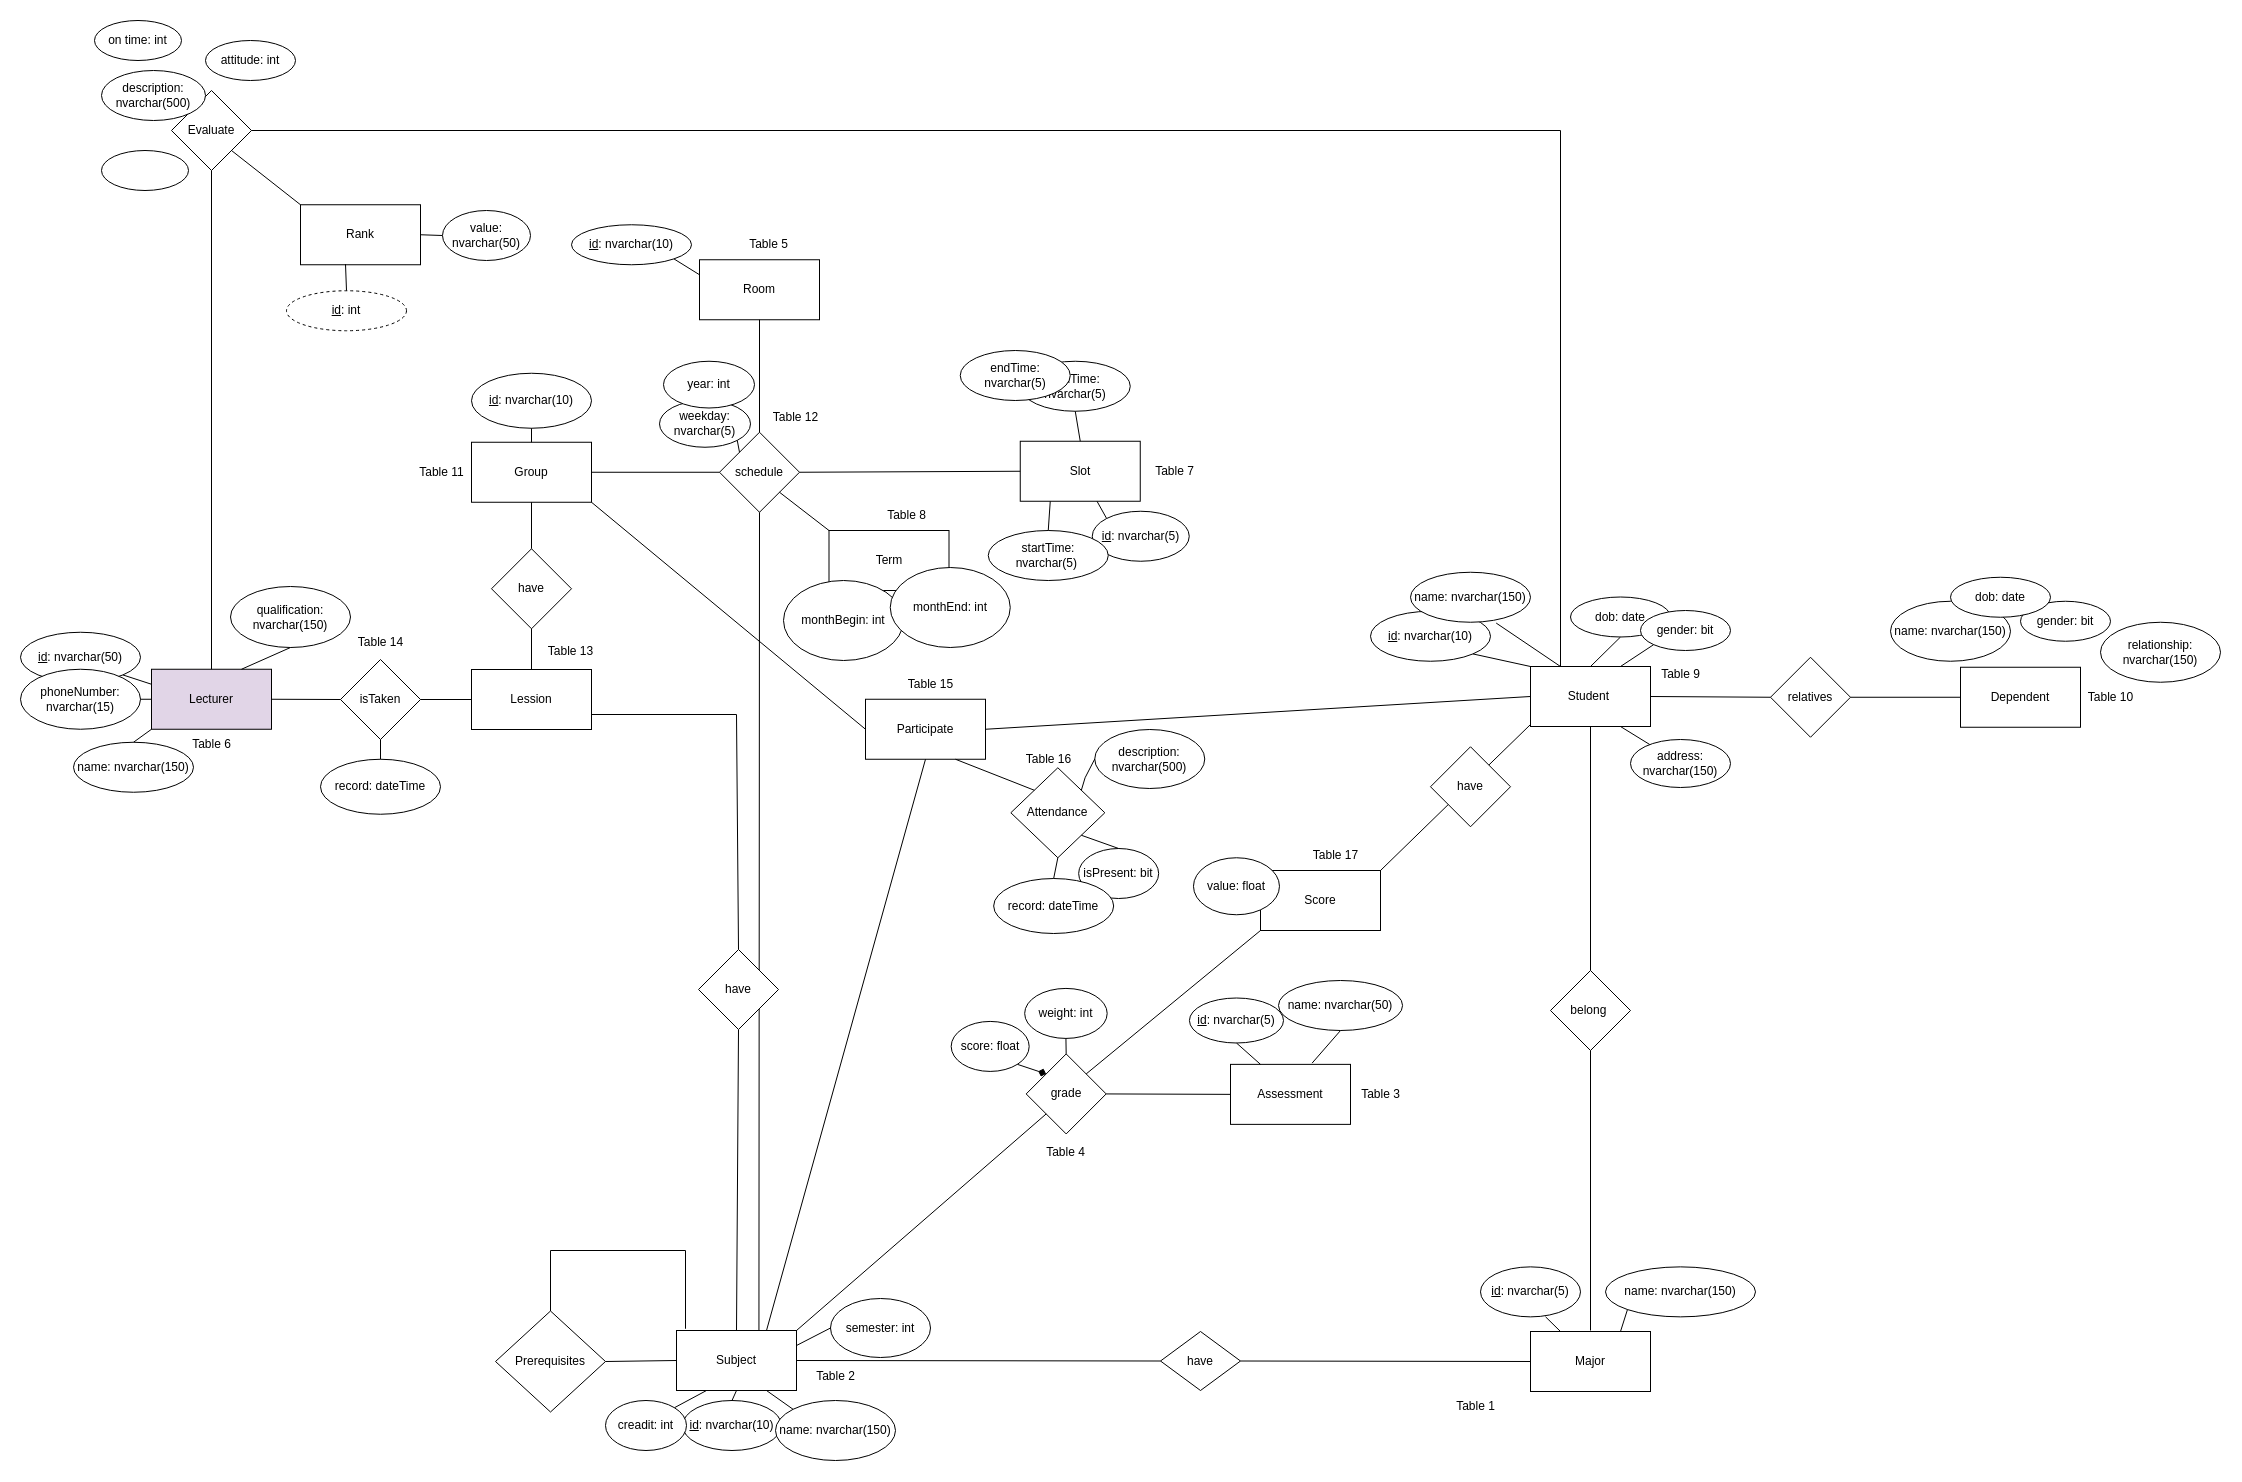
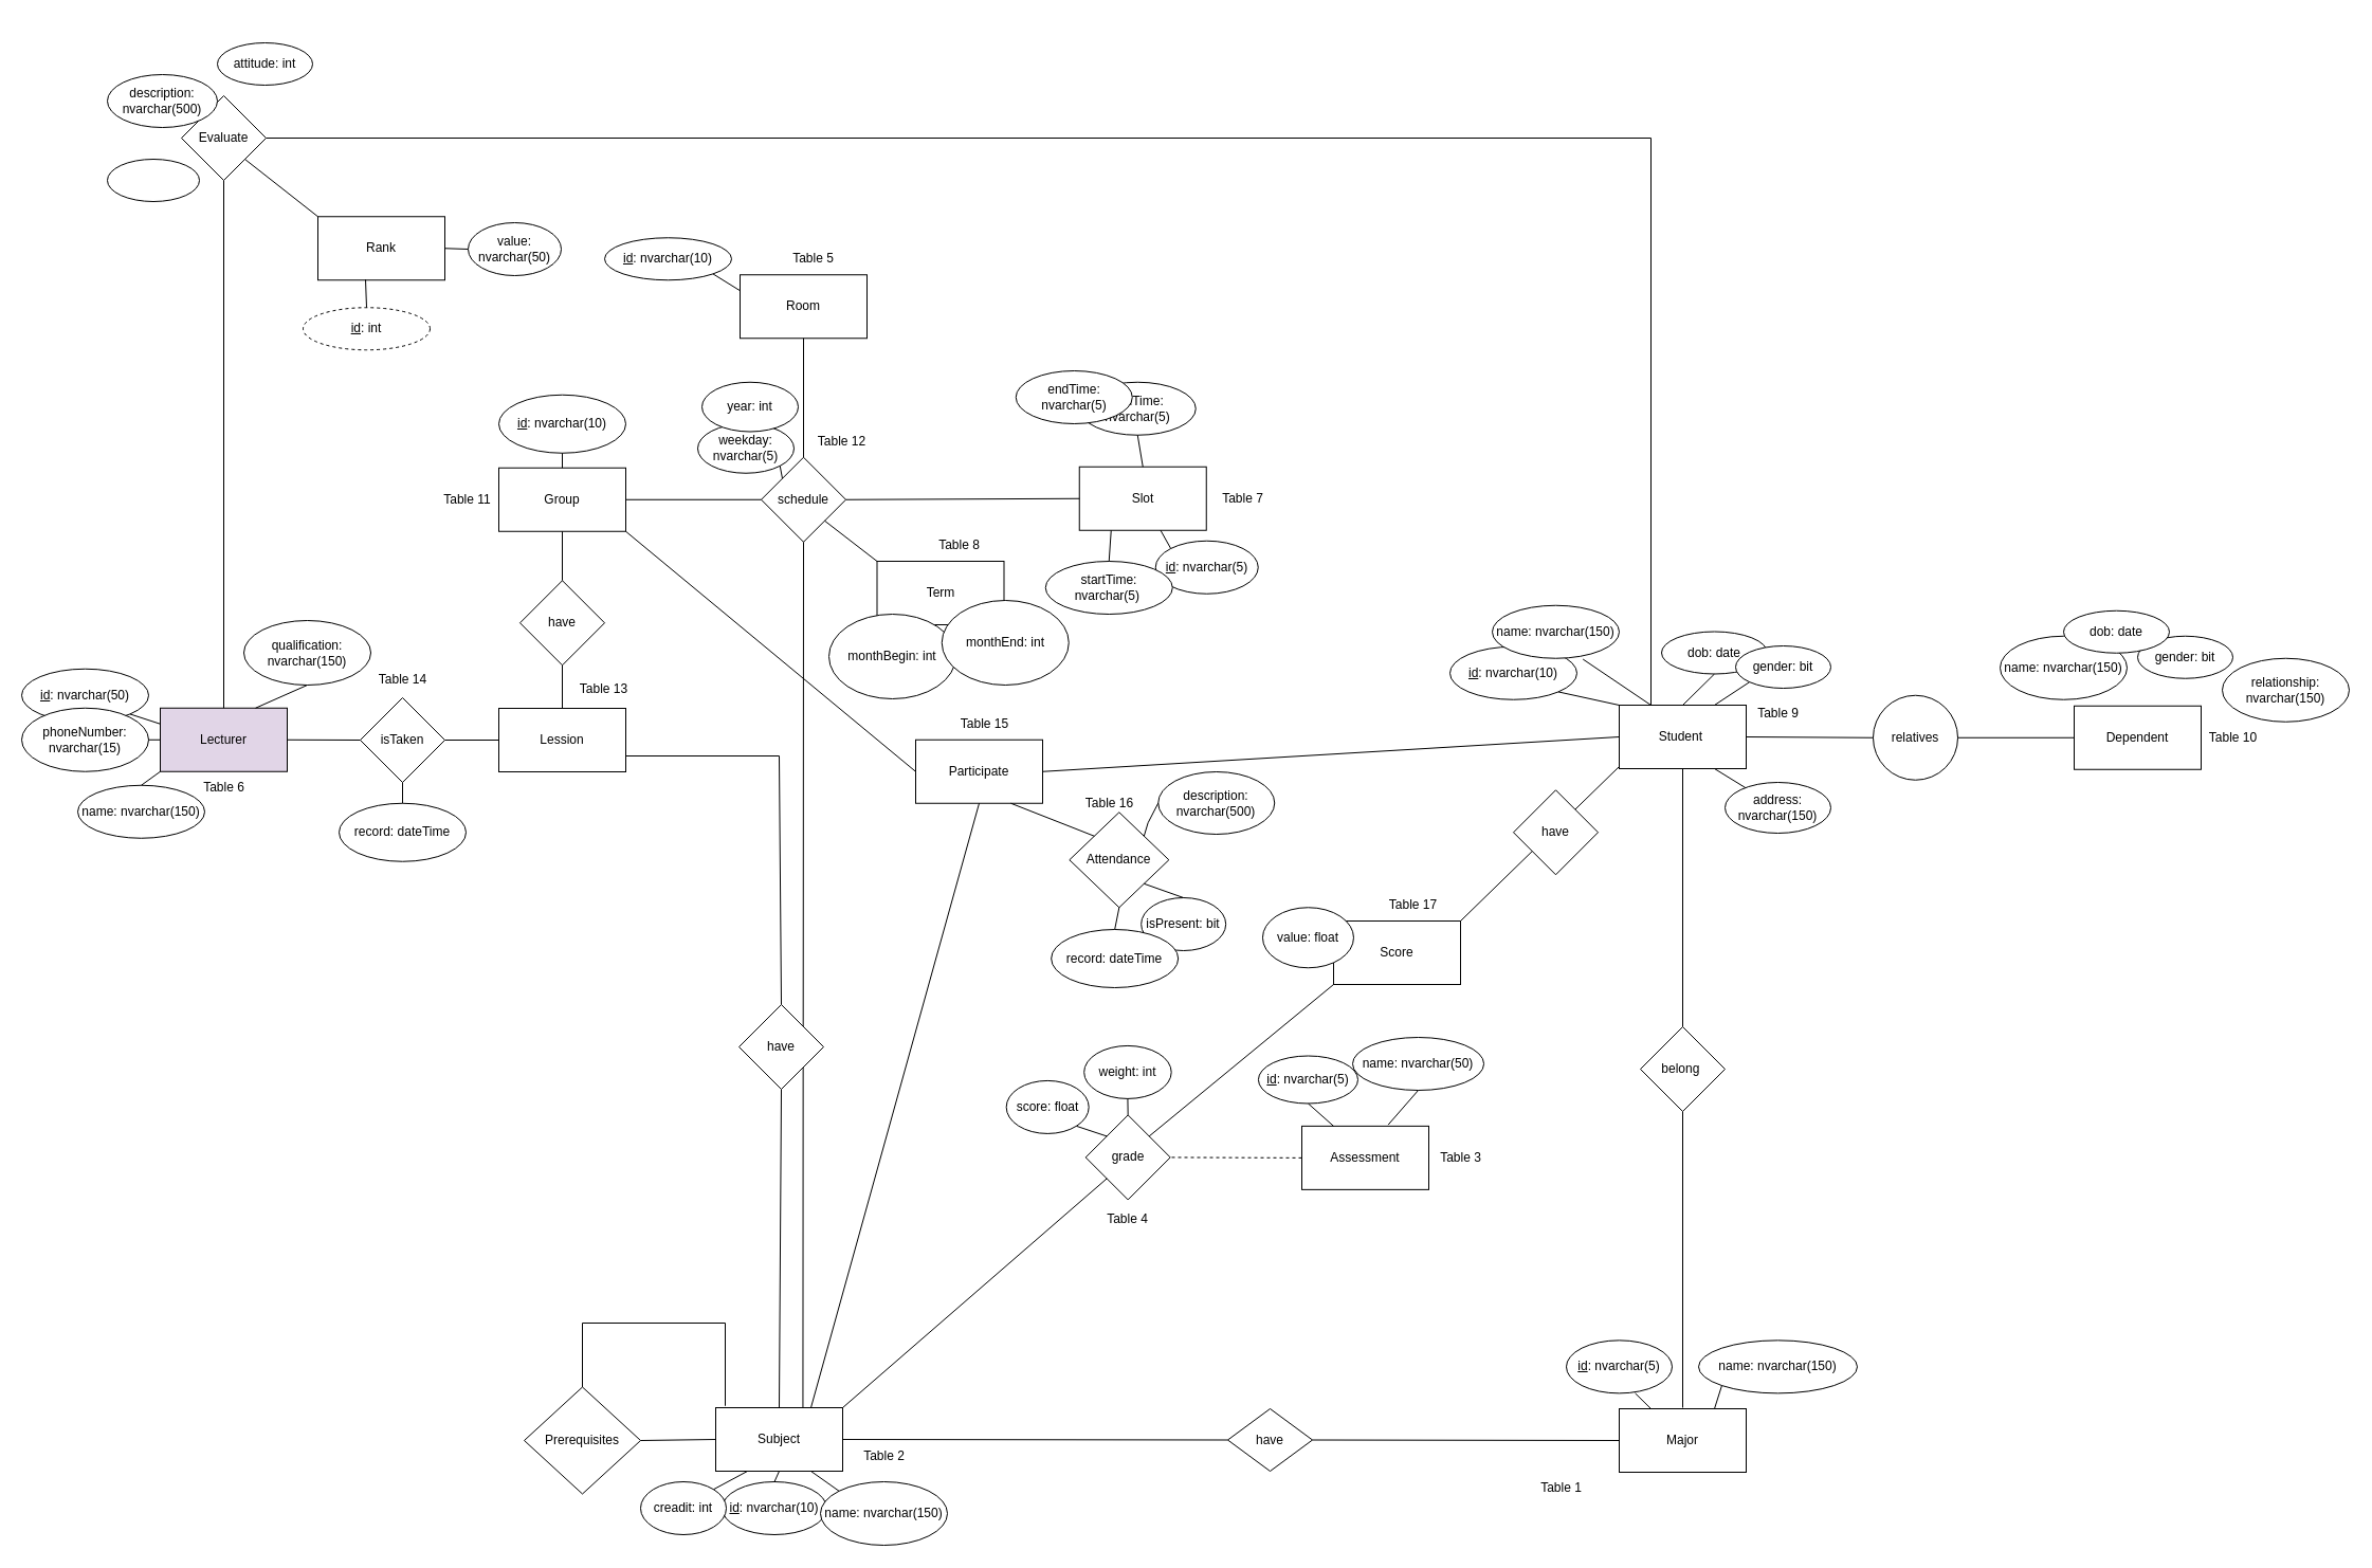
- <mxCell id="122" value="on time: int" style="ellipse;whiteSpace=wrap;html=1;" parent="1" vertex="1"><mxGeometry x="94" y="20" width="87" height="40" as="geometry" /></mxCell>
- <mxCell id="101" value="relatives" style="rhombus;whiteSpace=wrap;html=1;" parent="1" vertex="1"><mxGeometry x="1770" y="656.75" width="80" height="80" as="geometry" /></mxCell>
+ <mxCell id="101" value="relatives" style="ellipse;whiteSpace=wrap;html=1;" parent="1" vertex="1"><mxGeometry x="1770" y="656.75" width="80" height="80" as="geometry" /></mxCell>
- <mxCell id="85" value="" style="endArrow=diamond;html=1;rounded=0;entryX=0;entryY=0;entryDx=0;entryDy=0;exitX=1;exitY=1;exitDx=0;exitDy=0;" parent="1" source="84" target="65" edge="1"><mxGeometry width="50" height="50" relative="1" as="geometry"><mxPoint x="1193.18" y="1145.56" as="sourcePoint" /><mxPoint x="1169.18" y="1124.56" as="targetPoint" /></mxGeometry></mxCell>
+ <mxCell id="85" value="" style="endArrow=none;html=1;rounded=0;entryX=0;entryY=0;entryDx=0;entryDy=0;exitX=1;exitY=1;exitDx=0;exitDy=0;" parent="1" source="84" target="65" edge="1"><mxGeometry width="50" height="50" relative="1" as="geometry"><mxPoint x="1193.18" y="1145.56" as="sourcePoint" /><mxPoint x="1169.18" y="1124.56" as="targetPoint" /></mxGeometry></mxCell>
- <mxCell id="69" value="" style="endArrow=none;html=1;rounded=0;entryX=1;entryY=0.5;entryDx=0;entryDy=0;exitX=0;exitY=0.5;exitDx=0;exitDy=0;" parent="1" source="25" target="65" edge="1"><mxGeometry width="50" height="50" relative="1" as="geometry"><mxPoint x="995.42" y="1103.41" as="sourcePoint" /><mxPoint x="960.9" y="1128.93" as="targetPoint" /></mxGeometry></mxCell>
+ <mxCell id="69" value="" style="endArrow=none;html=1;rounded=0;entryX=1;entryY=0.5;entryDx=0;entryDy=0;exitX=0;exitY=0.5;exitDx=0;exitDy=0;dashed=1;" parent="1" source="25" target="65" edge="1"><mxGeometry width="50" height="50" relative="1" as="geometry"><mxPoint x="995.42" y="1103.41" as="sourcePoint" /><mxPoint x="960.9" y="1128.93" as="targetPoint" /></mxGeometry></mxCell>
- <mxCell id="63" value="semester: int" style="ellipse;whiteSpace=wrap;html=1;" parent="1" vertex="1"><mxGeometry x="830" y="1298" width="100" height="59" as="geometry" /></mxCell>
- <mxCell id="64" value="" style="endArrow=none;html=1;rounded=0;entryX=1;entryY=0.25;entryDx=0;entryDy=0;exitX=0;exitY=0.5;exitDx=0;exitDy=0;" parent="1" source="63" target="10" edge="1"><mxGeometry width="50" height="50" relative="1" as="geometry"><mxPoint x="853.5" y="1320" as="sourcePoint" /><mxPoint x="823.5" y="1350" as="targetPoint" /></mxGeometry></mxCell>
